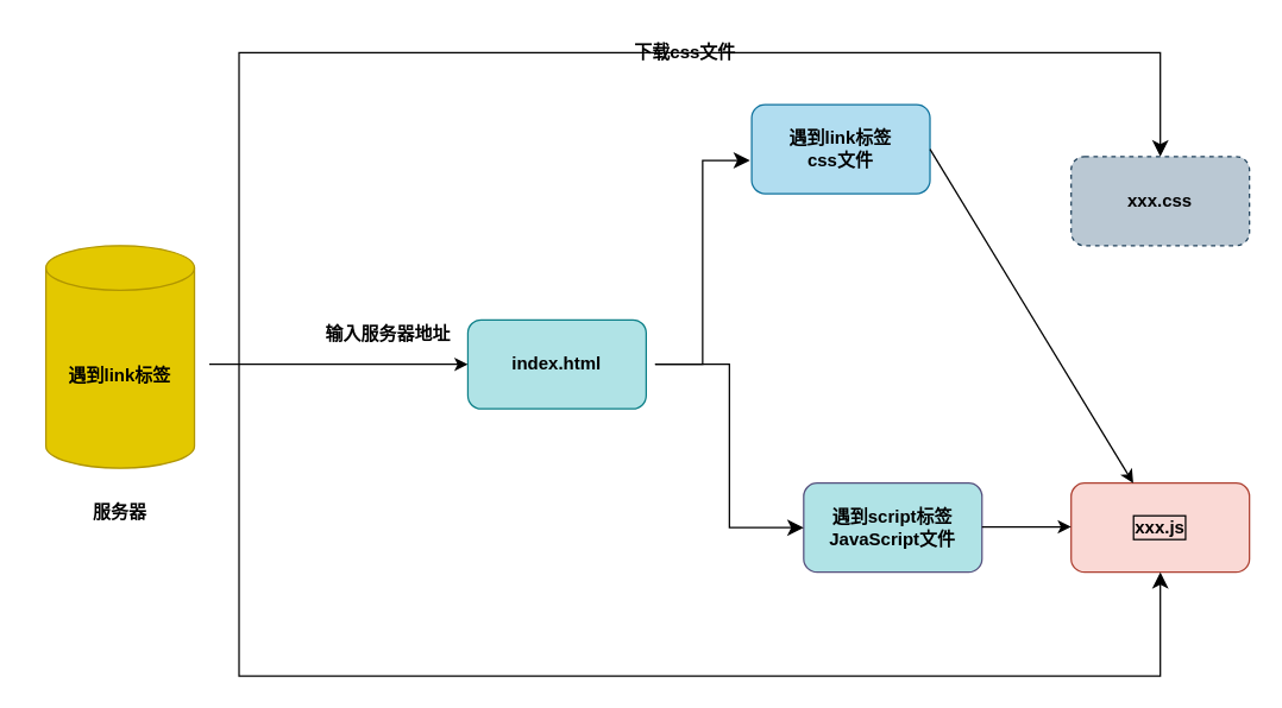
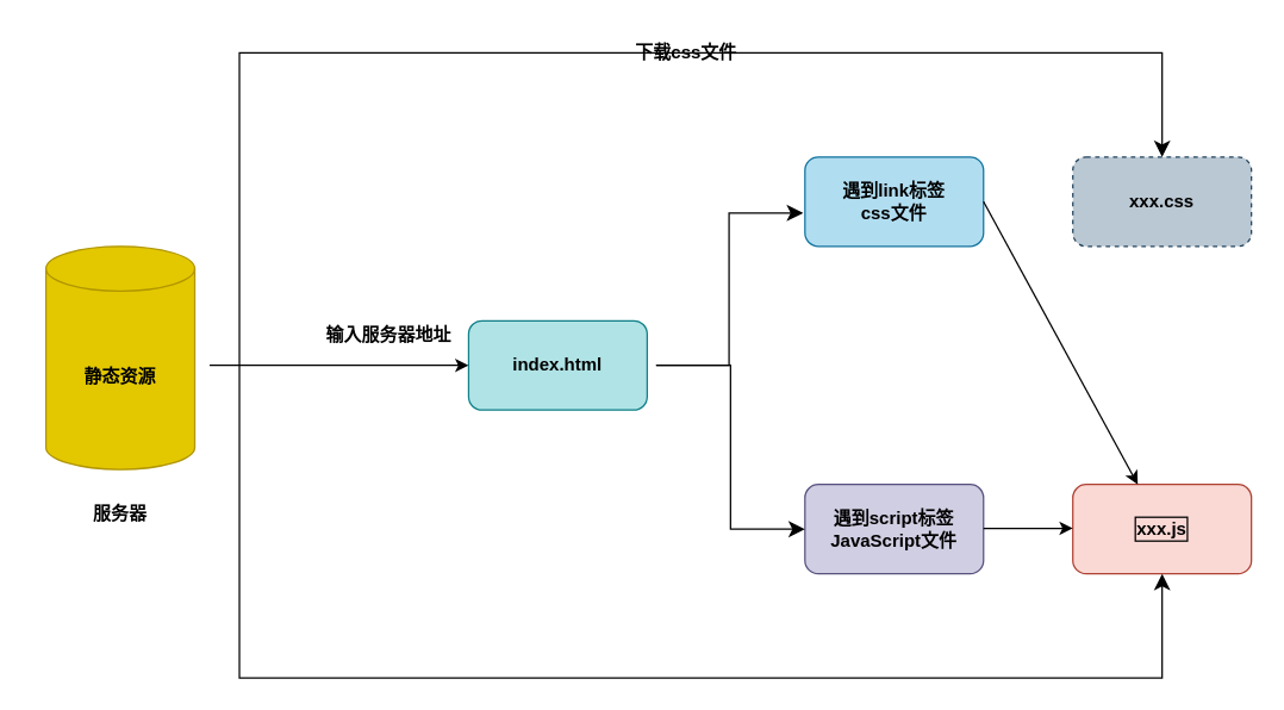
- <mxCell id="5" value="遇到link标签&lt;br&gt;css文件" style="rounded=1;whiteSpace=wrap;html=1;glass=0;labelBackgroundColor=none;labelBorderColor=none;fillColor=#b1ddf0;strokeColor=#10739e;fontColor=#000000;fontStyle=1" vertex="1" parent="1"><mxGeometry x="505" y="70" width="120" height="60" as="geometry" /></mxCell>
+ <mxCell id="5" value="遇到link标签&lt;br&gt;css文件" style="rounded=1;whiteSpace=wrap;html=1;glass=0;labelBackgroundColor=none;labelBorderColor=none;fillColor=#b1ddf0;strokeColor=#10739e;fontColor=#000000;fontStyle=1" vertex="1" parent="1"><mxGeometry x="540" y="105" width="120" height="60" as="geometry" /></mxCell>
- <mxCell id="2" value="&lt;b&gt;遇到link标签&lt;/b&gt;" style="shape=cylinder3;whiteSpace=wrap;html=1;boundedLbl=1;backgroundOutline=1;size=15;fillColor=#e3c800;strokeColor=#B09500;fontColor=#000000;" vertex="1" parent="1"><mxGeometry x="30" y="165" width="100" height="150" as="geometry" /></mxCell>
+ <mxCell id="2" value="&lt;b&gt;静态资源&lt;/b&gt;" style="shape=cylinder3;whiteSpace=wrap;html=1;boundedLbl=1;backgroundOutline=1;size=15;fillColor=#e3c800;strokeColor=#B09500;fontColor=#000000;" vertex="1" parent="1"><mxGeometry x="30" y="165" width="100" height="150" as="geometry" /></mxCell>
- <mxCell id="6" value="遇到script标签JavaScript文件" style="rounded=1;whiteSpace=wrap;html=1;glass=0;labelBackgroundColor=none;labelBorderColor=none;fillColor=#b0e3e6;strokeColor=#56517e;fontStyle=1;fontColor=#000000;" vertex="1" parent="1"><mxGeometry x="540" y="325" width="120" height="60" as="geometry" /></mxCell>
+ <mxCell id="6" value="遇到script标签JavaScript文件" style="rounded=1;whiteSpace=wrap;html=1;glass=0;labelBackgroundColor=none;labelBorderColor=none;fillColor=#d0cee2;strokeColor=#56517e;fontStyle=1;fontColor=#000000;" vertex="1" parent="1"><mxGeometry x="540" y="325" width="120" height="60" as="geometry" /></mxCell>
